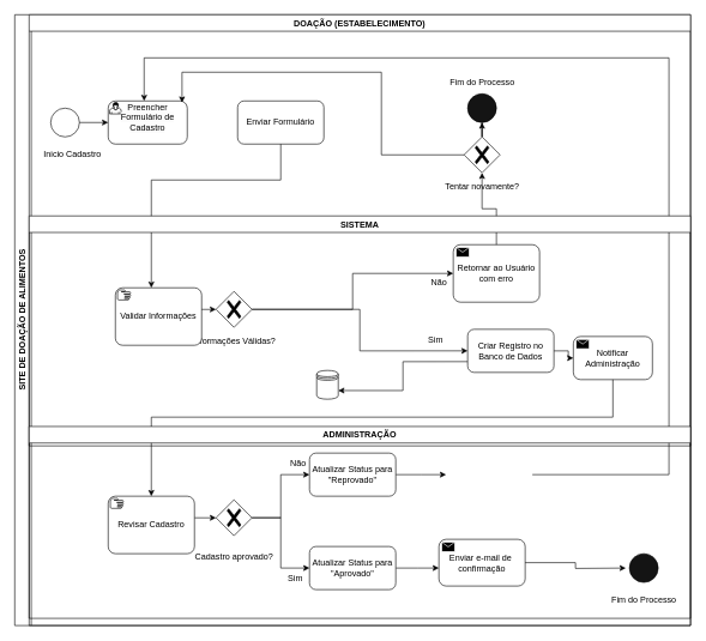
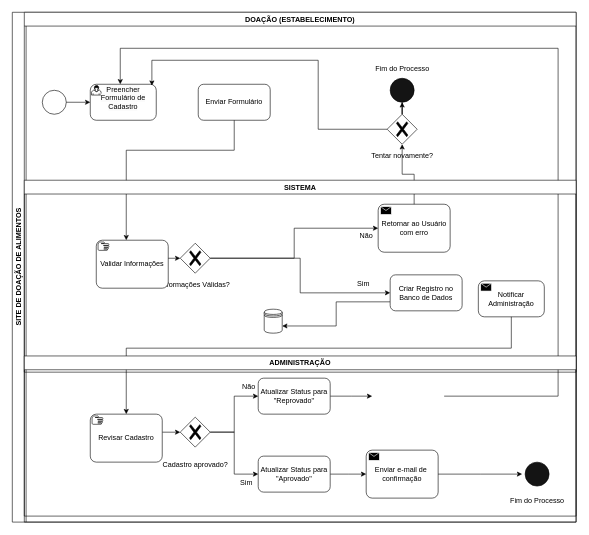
- <mxCell id="45" value="Inicio Cadastro" style="text;html=1;align=center;verticalAlign=middle;resizable=0;points=[];autosize=1;strokeColor=none;fillColor=none;" parent="3" vertex="1"><mxGeometry x="10" y="180" width="100" height="30" as="geometry" /></mxCell>
- <mxCell id="25" style="edgeStyle=orthogonalEdgeStyle;rounded=0;orthogonalLoop=1;jettySize=auto;html=1;" parent="3" source="19" target="24" edge="1"><mxGeometry relative="1" as="geometry" /></mxCell>
- <mxCell id="37" value="&lt;span style=&quot;text-wrap: nowrap;&quot;&gt;Enviar e-mail de&amp;nbsp;&lt;/span&gt;&lt;div style=&quot;text-wrap: nowrap;&quot;&gt;confirmação&lt;/div&gt;" style="points=[[0.25,0,0],[0.5,0,0],[0.75,0,0],[1,0.25,0],[1,0.5,0],[1,0.75,0],[0.75,1,0],[0.5,1,0],[0.25,1,0],[0,0.75,0],[0,0.5,0],[0,0.25,0]];shape=mxgraph.bpmn.task;whiteSpace=wrap;rectStyle=rounded;size=10;html=1;container=1;expand=0;collapsible=0;taskMarker=send;" parent="3" vertex="1"><mxGeometry x="570" y="730" width="120" height="65" as="geometry" /></mxCell>
+ <mxCell id="37" value="&lt;span style=&quot;text-wrap: nowrap;&quot;&gt;Enviar e-mail de&amp;nbsp;&lt;/span&gt;&lt;div style=&quot;text-wrap: nowrap;&quot;&gt;confirmação&lt;/div&gt;" style="points=[[0.25,0,0],[0.5,0,0],[0.75,0,0],[1,0.25,0],[1,0.5,0],[1,0.75,0],[0.75,1,0],[0.5,1,0],[0.25,1,0],[0,0.75,0],[0,0.5,0],[0,0.25,0]];shape=mxgraph.bpmn.task;whiteSpace=wrap;rectStyle=rounded;size=10;html=1;container=1;expand=0;collapsible=0;taskMarker=send;" parent="3" vertex="1"><mxGeometry x="570" y="730" width="120" height="80" as="geometry" /></mxCell>
